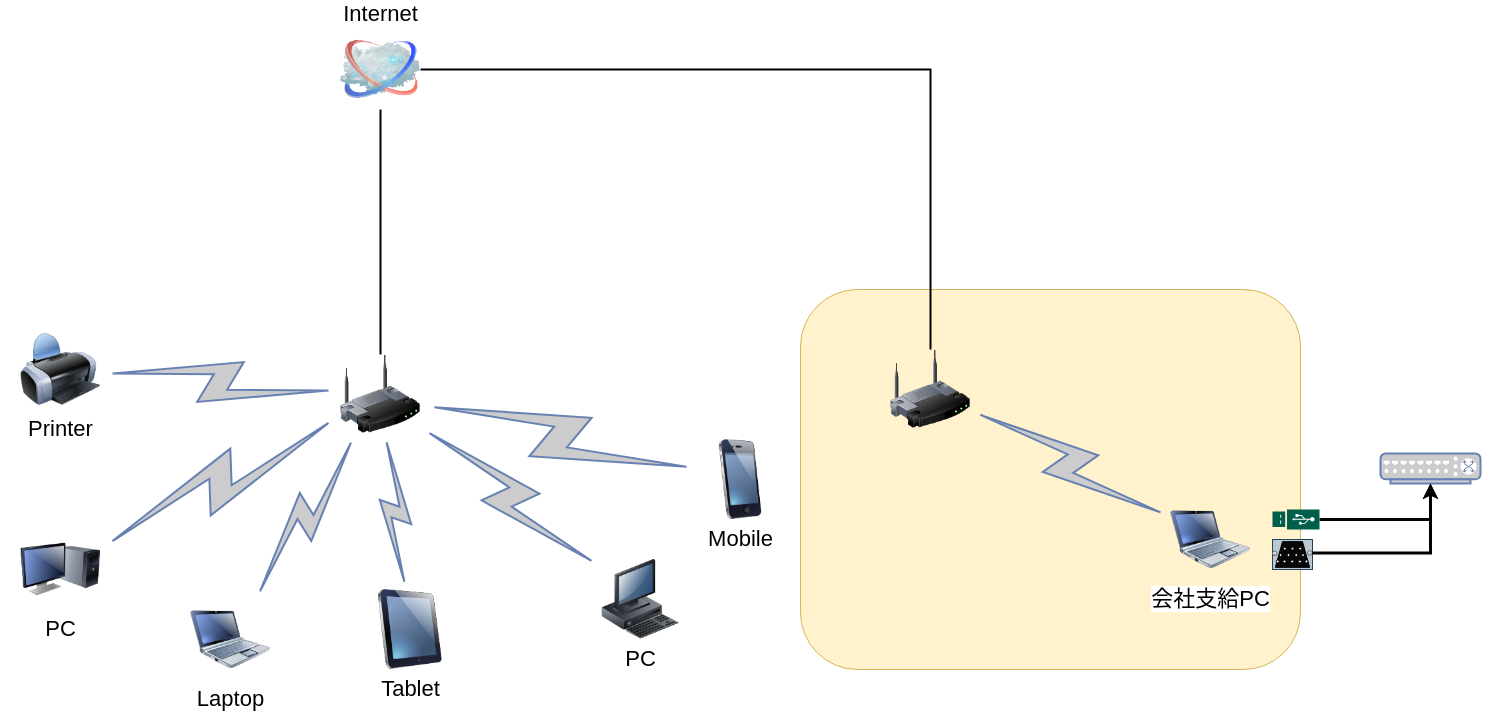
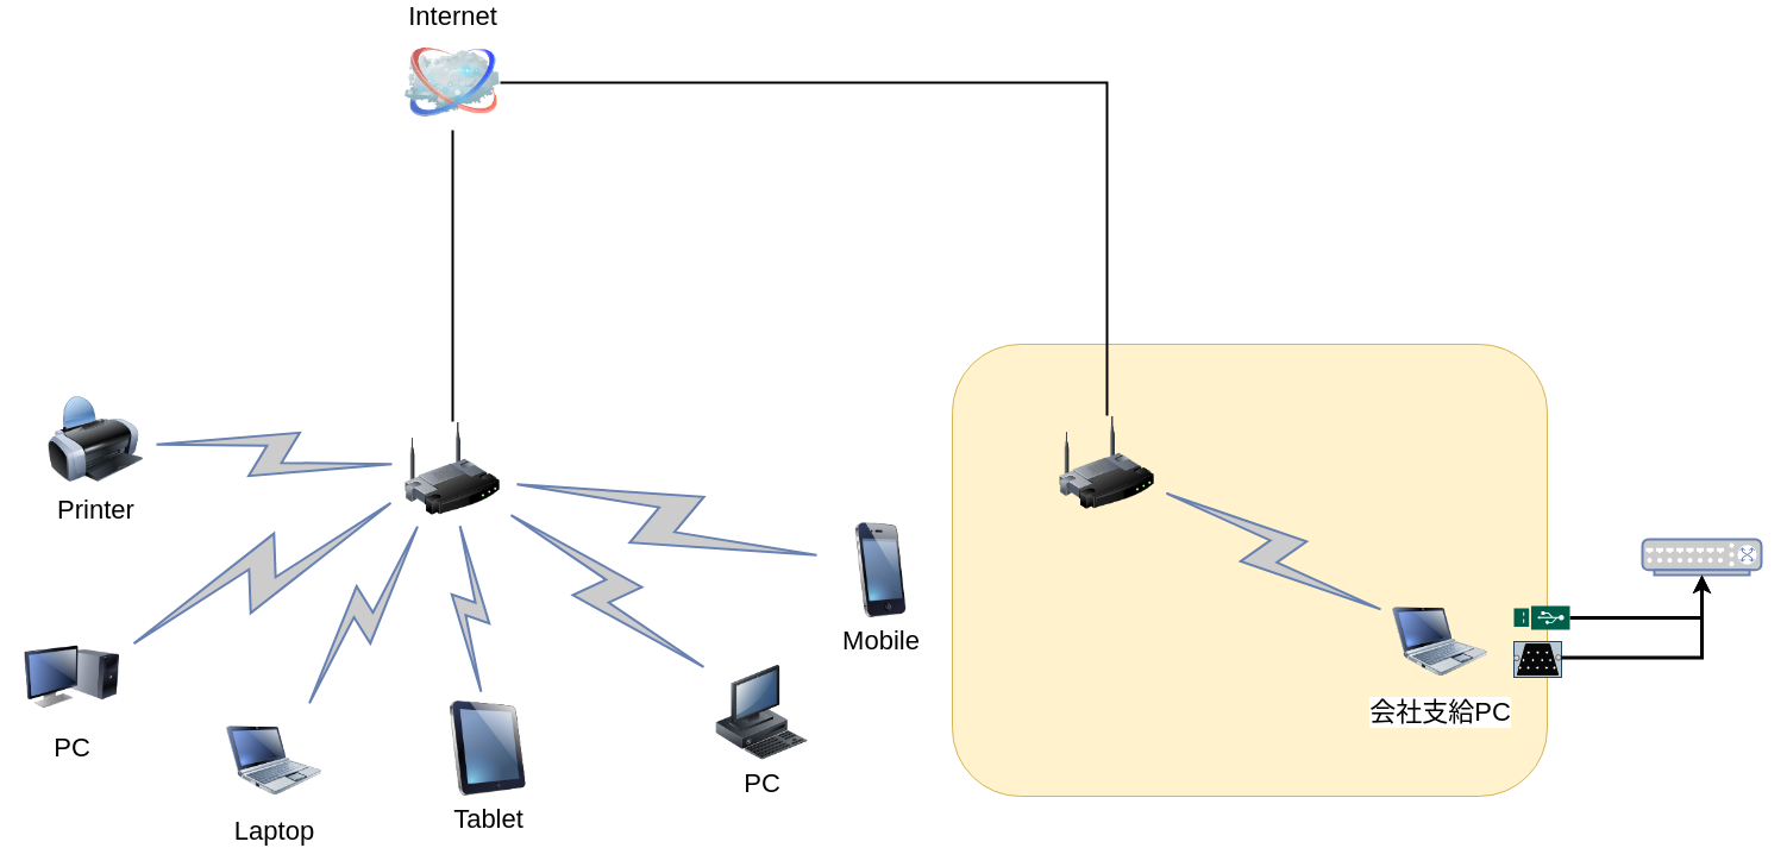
- <mxCell id="8" value="Printer" style="image;html=1;labelBackgroundColor=#ffffff;image=img/lib/clip_art/computers/Printer_128x128.png;rounded=1;shadow=0;comic=0;strokeWidth=2;fontSize=22" parent="1" vertex="1"><mxGeometry x="20" y="320" width="80" height="80" as="geometry" /></mxCell>
+ <mxCell id="8" value="Printer" style="image;html=1;labelBackgroundColor=#ffffff;image=img/lib/clip_art/computers/Printer_128x128.png;rounded=1;shadow=0;comic=0;strokeWidth=2;fontSize=22" parent="1" vertex="1"><mxGeometry x="40" y="320" width="80" height="80" as="geometry" /></mxCell>
